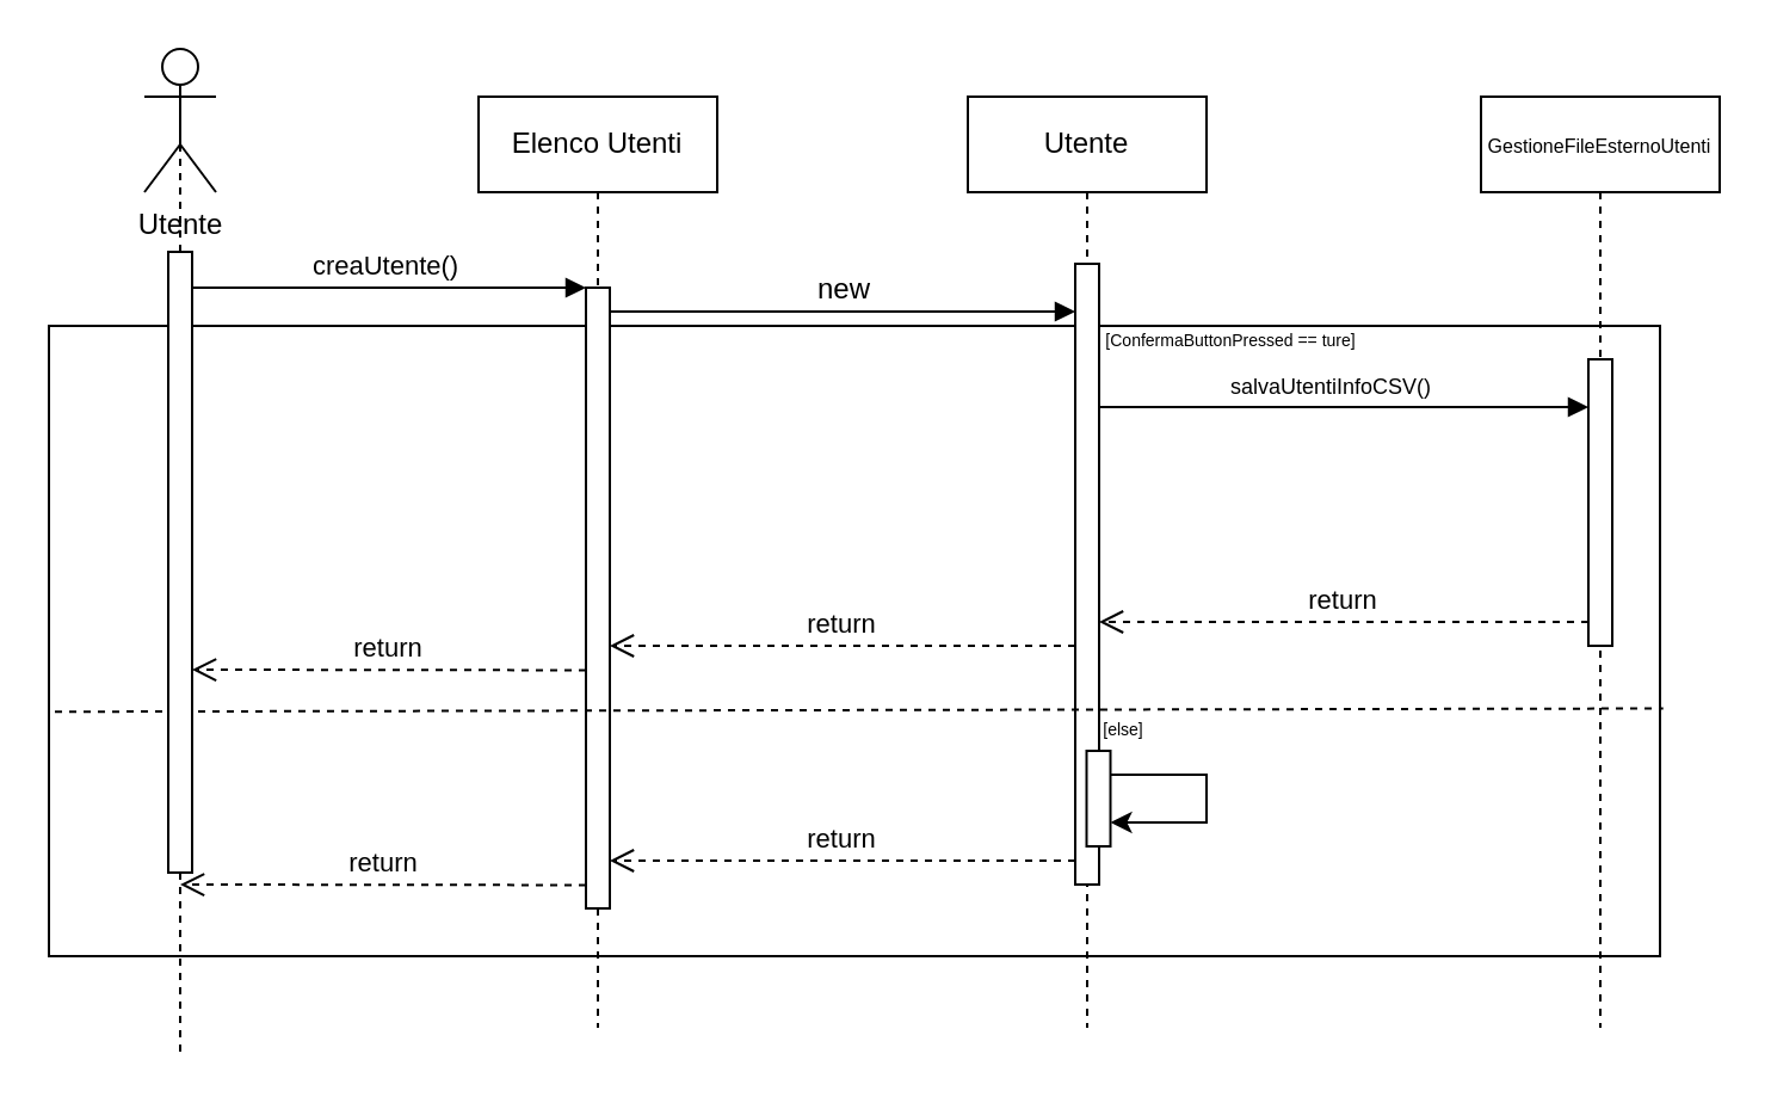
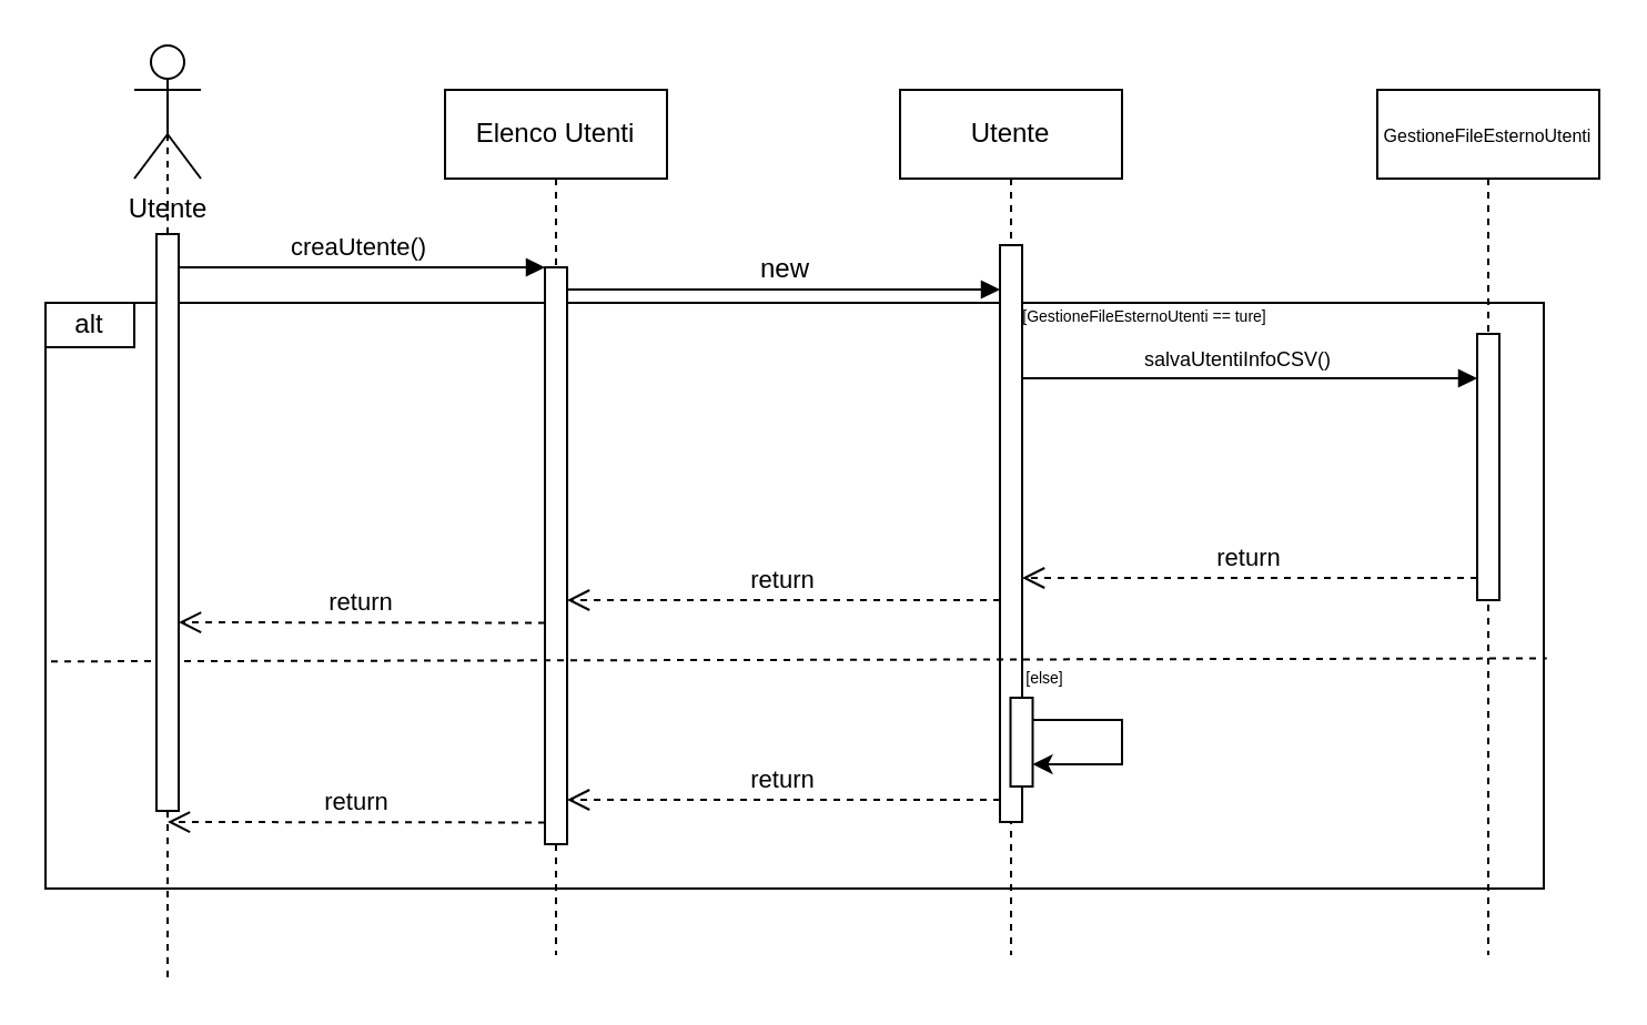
- <mxCell id="28" value="&lt;font style=&quot;font-size: 7px;&quot;&gt;[ConfermaButtonPressed == ture]&lt;/font&gt;" style="text;html=1;align=center;verticalAlign=middle;resizable=0;points=[];autosize=1;strokeColor=none;fillColor=none;" vertex="1" parent="1"><mxGeometry x="450" y="126" width="130" height="30" as="geometry" /></mxCell>
+ <mxCell id="28" value="&lt;font style=&quot;font-size: 7px;&quot;&gt;[GestioneFileEsternoUtenti == ture]&lt;/font&gt;" style="text;html=1;align=center;verticalAlign=middle;resizable=0;points=[];autosize=1;strokeColor=none;fillColor=none;" vertex="1" parent="1"><mxGeometry x="450" y="126" width="130" height="30" as="geometry" /></mxCell>
+ <mxCell id="12" value="alt" style="rounded=0;whiteSpace=wrap;html=1;fillColor=none;" vertex="1" parent="1"><mxGeometry x="20" y="136" width="40" height="20" as="geometry" /></mxCell>
